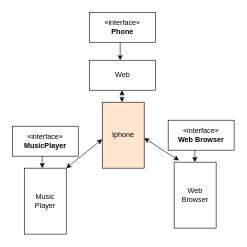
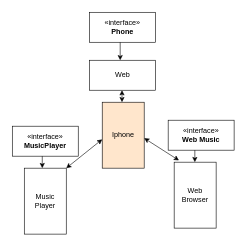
- <mxCell id="8" value="«interface»&lt;br&gt;&lt;b&gt;Web Browser&lt;/b&gt;" style="html=1;whiteSpace=wrap;" vertex="1" parent="1"><mxGeometry x="280" y="200" width="110" height="50" as="geometry" /></mxCell>
+ <mxCell id="8" value="«interface»&lt;br&gt;&lt;b&gt;Web Music&lt;/b&gt;" style="html=1;whiteSpace=wrap;" vertex="1" parent="1"><mxGeometry x="280" y="200" width="110" height="50" as="geometry" /></mxCell>
